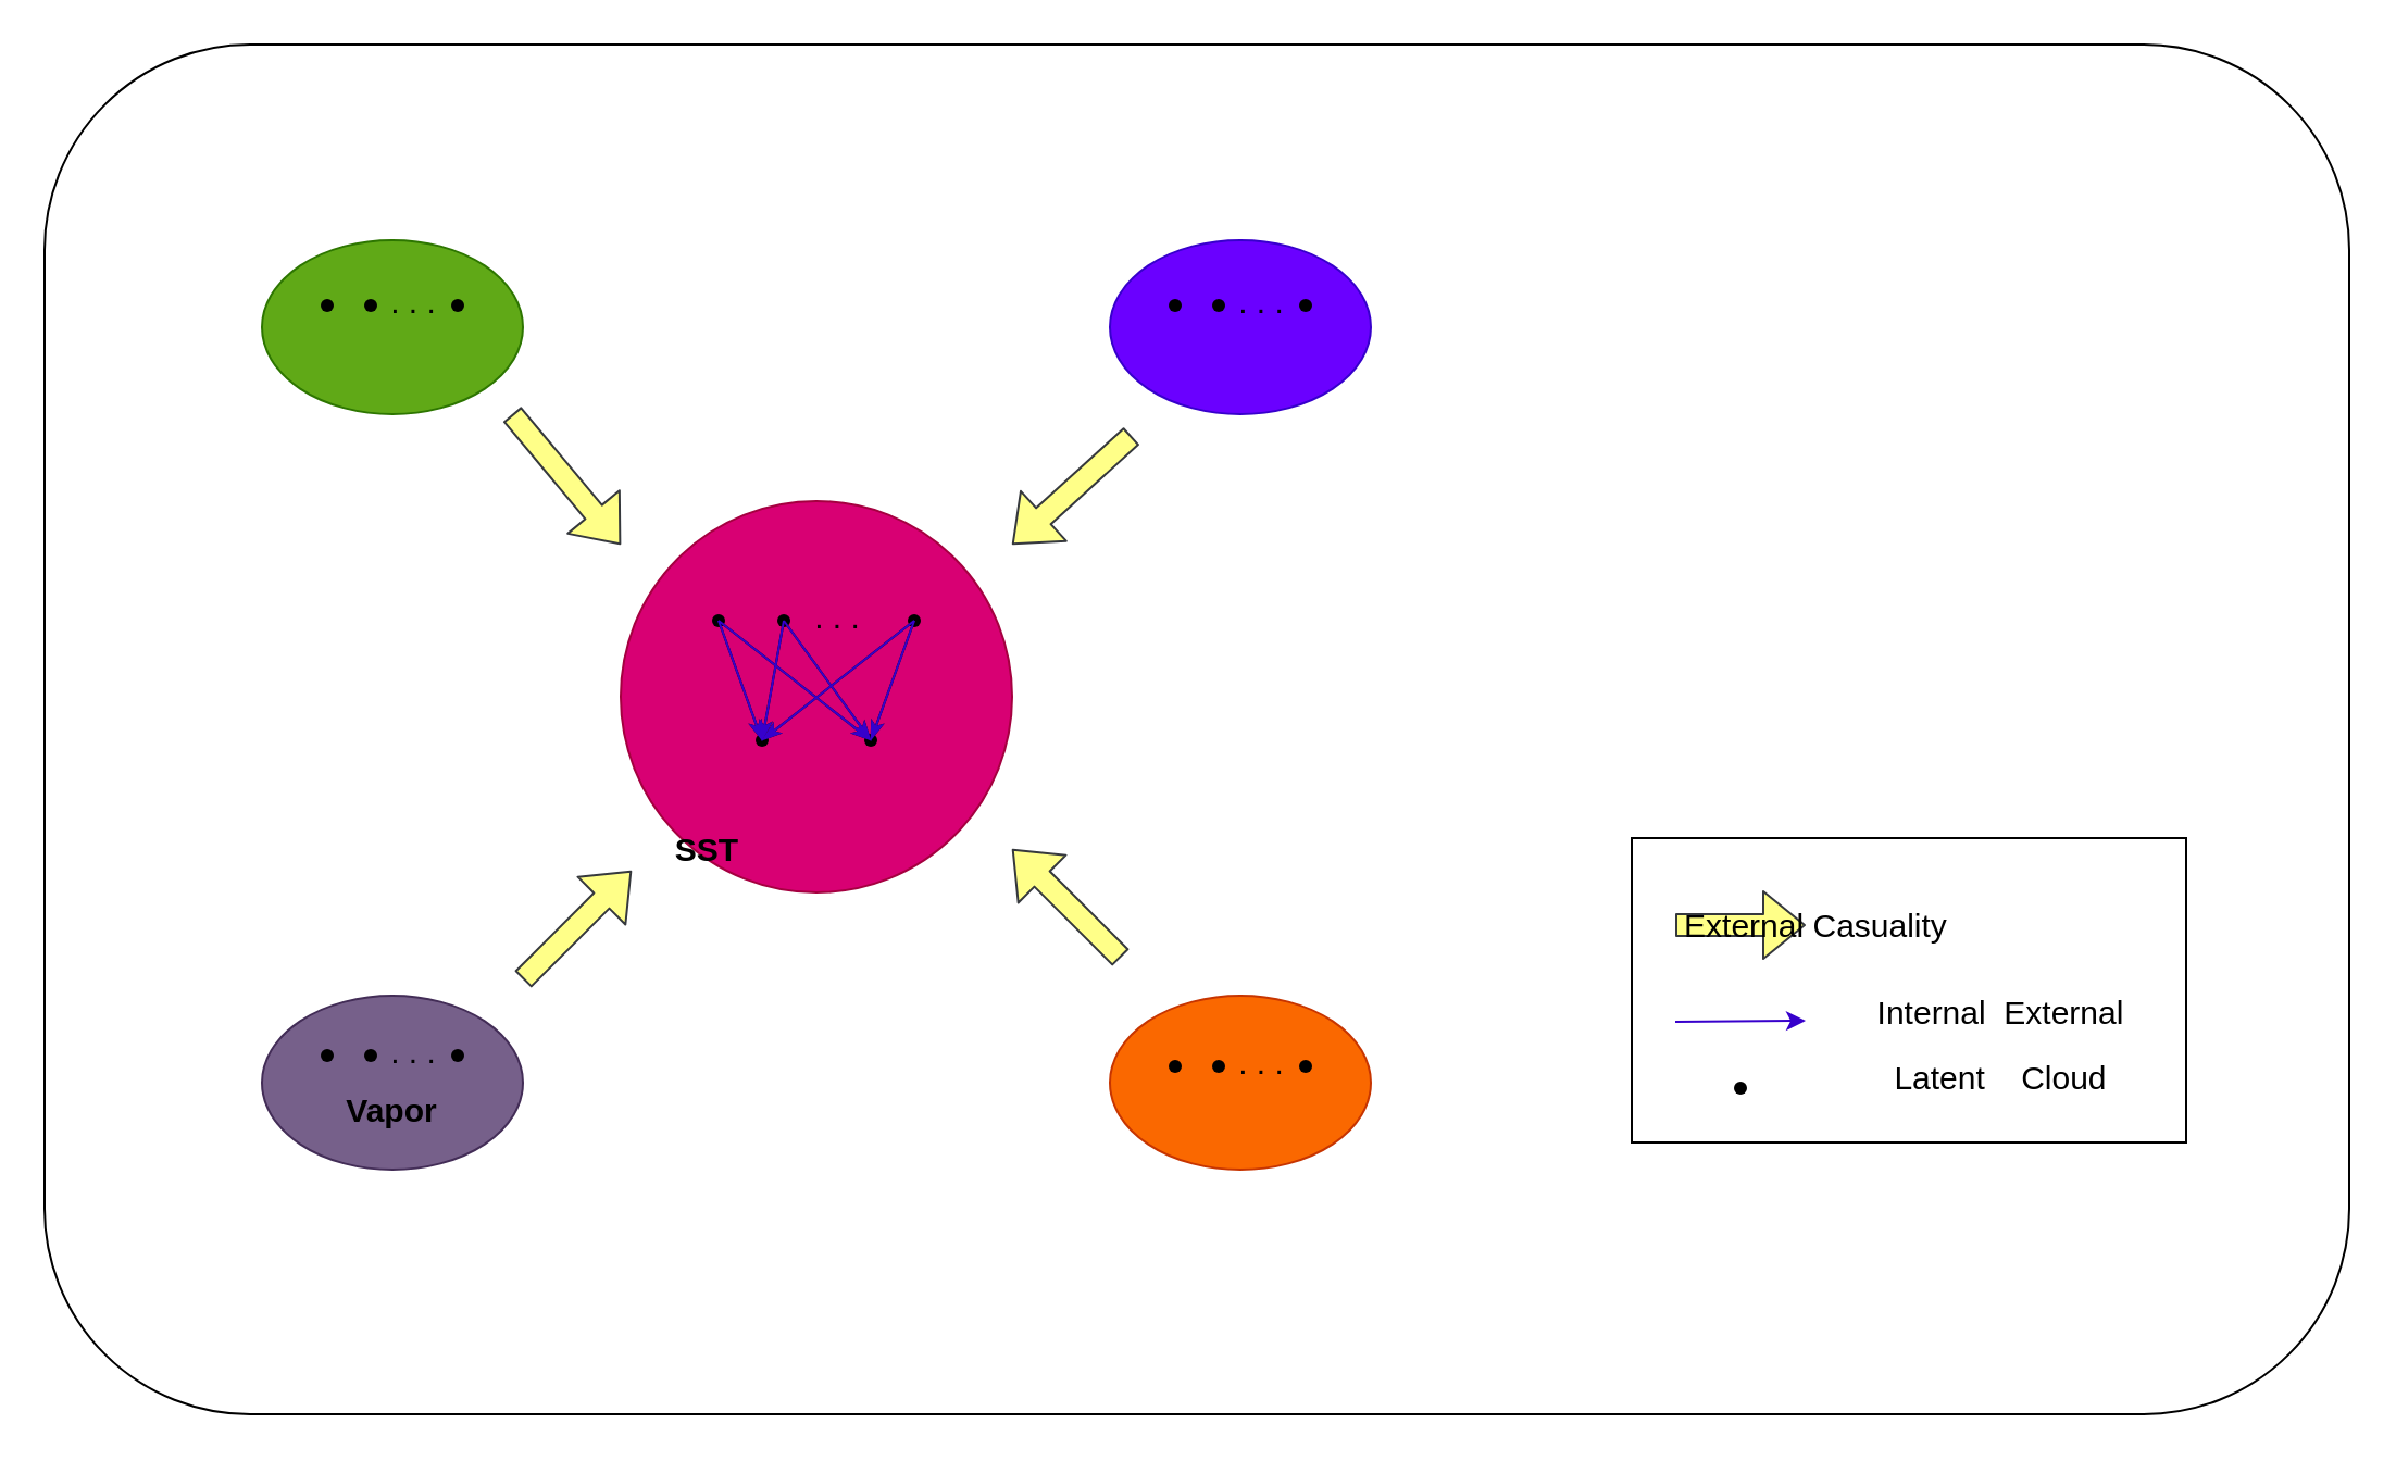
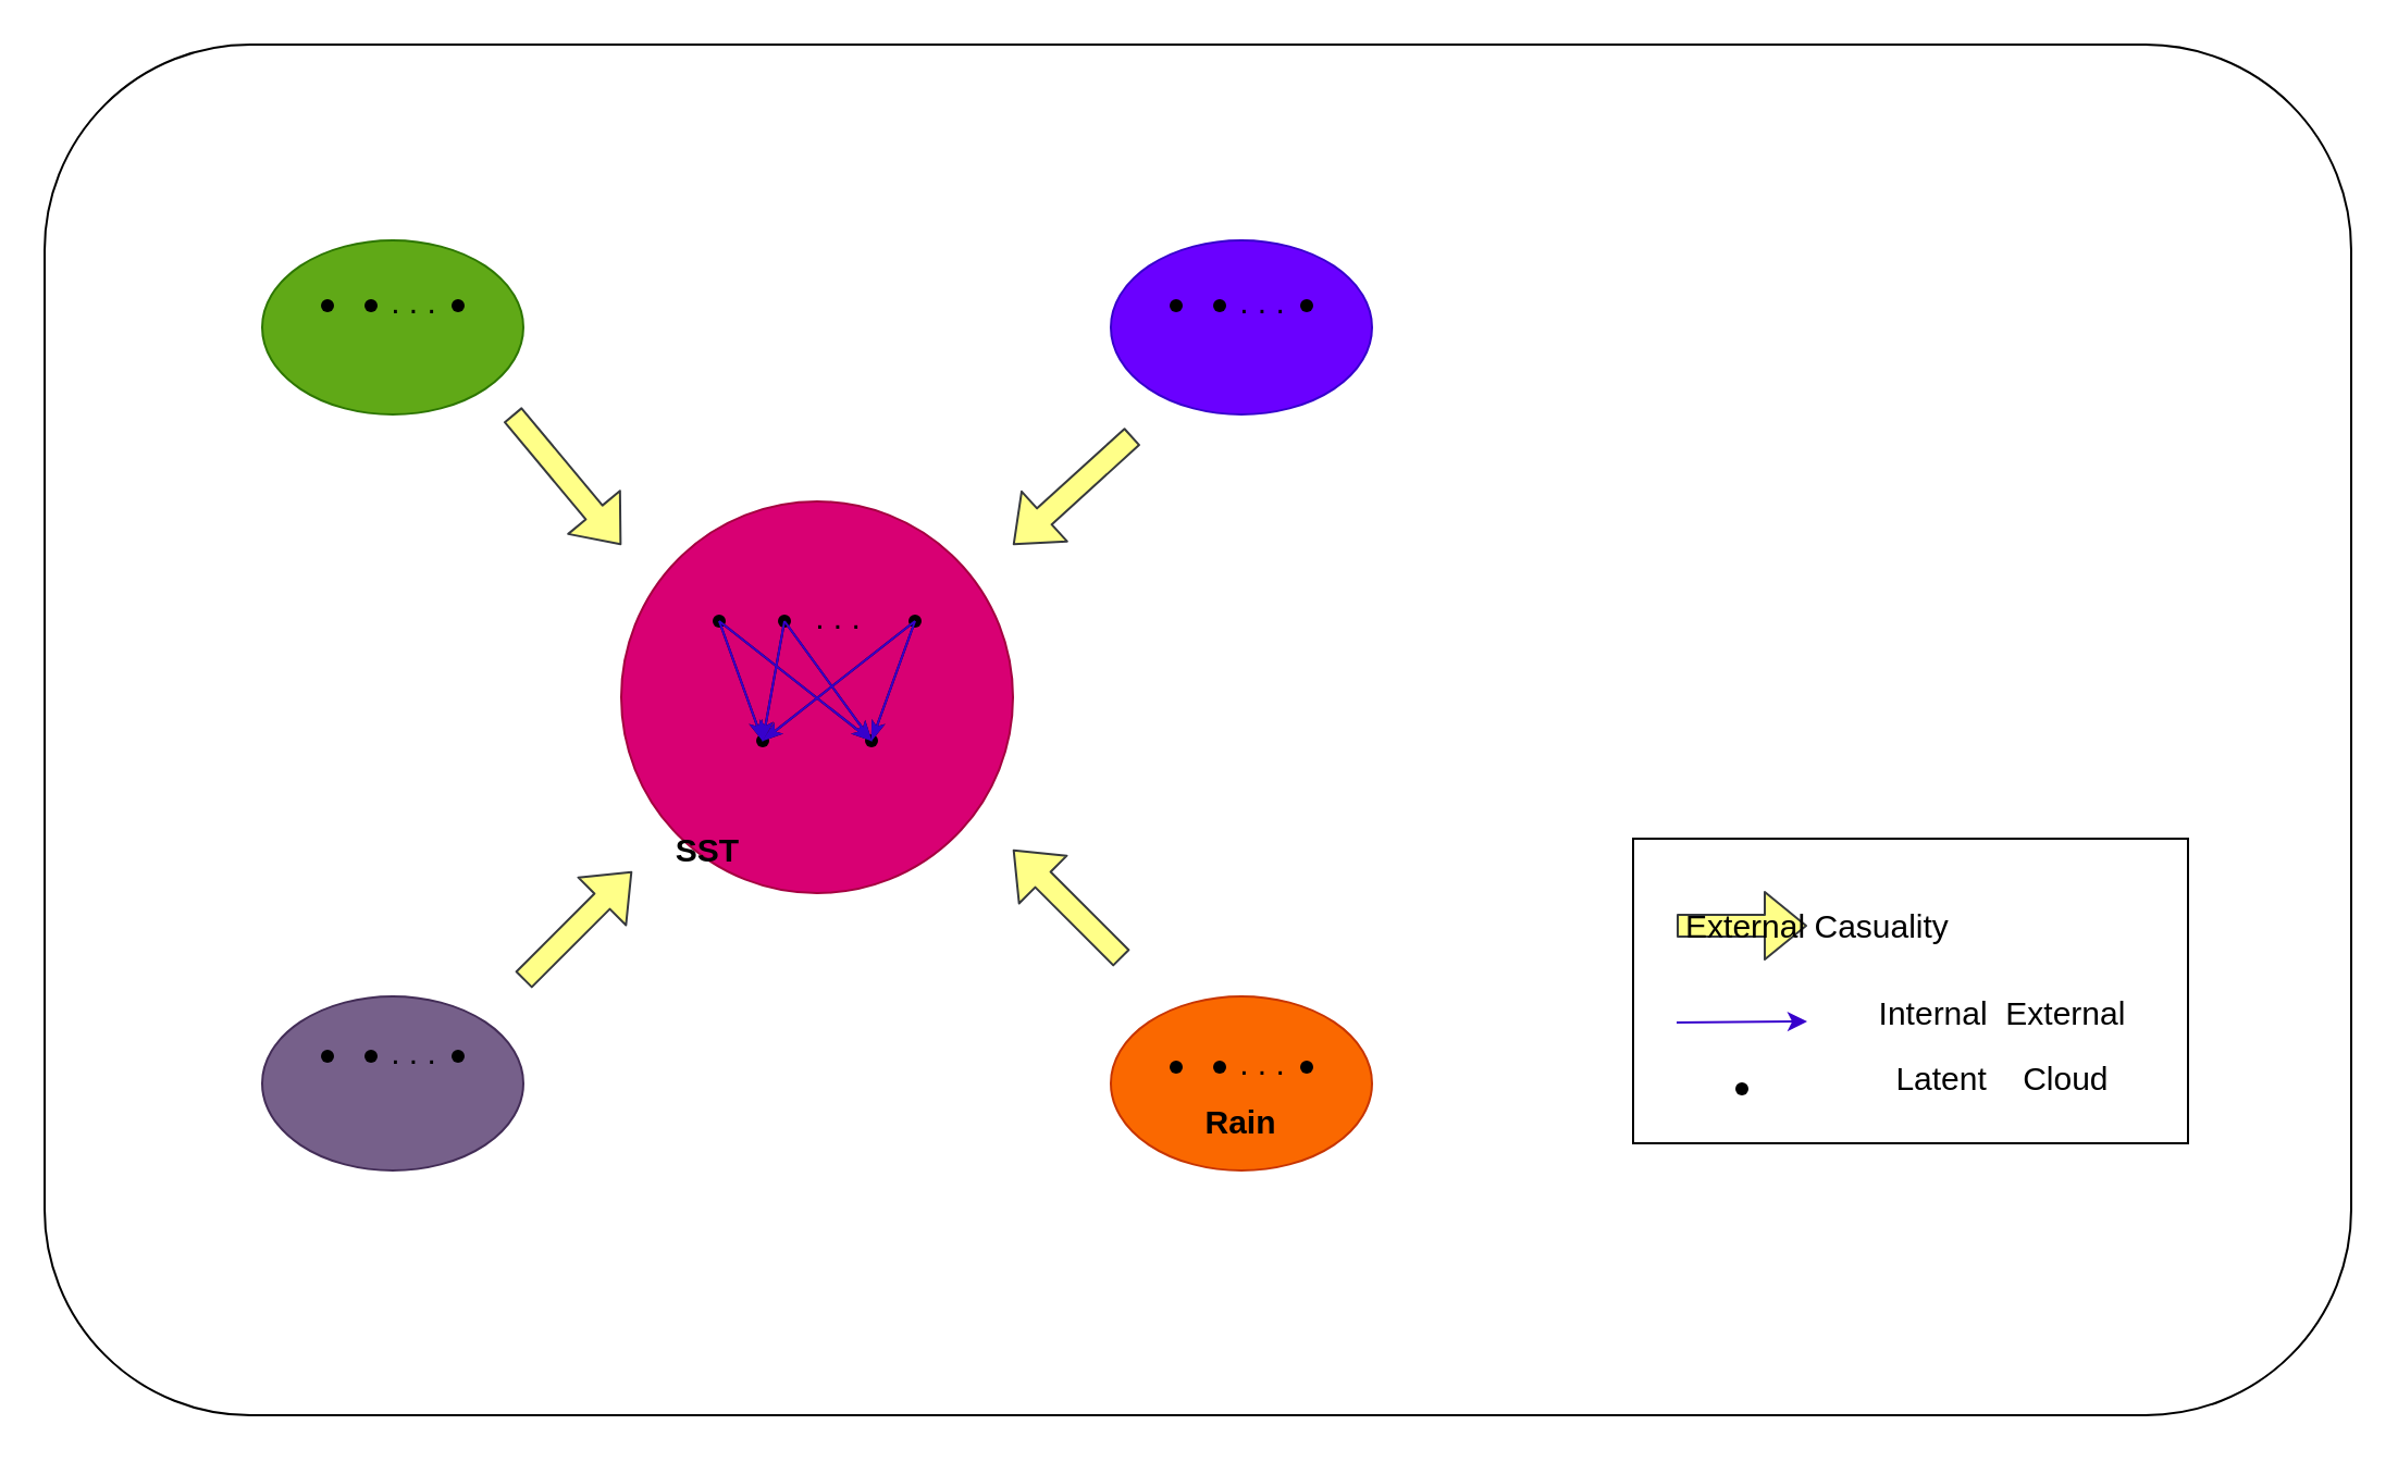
- <mxCell id="19" value="&lt;b&gt;&lt;font style=&quot;font-size: 15px;&quot;&gt;Vapor&lt;/font&gt;&lt;/b&gt;" style="text;html=1;strokeColor=none;fillColor=none;align=center;verticalAlign=middle;whiteSpace=wrap;rounded=0;" parent="1" vertex="1"><mxGeometry x="150" y="495" width="60" height="30" as="geometry" /></mxCell>
+ <mxCell id="28" value="&lt;b&gt;&lt;font style=&quot;font-size: 15px;&quot;&gt;Rain&lt;/font&gt;&lt;/b&gt;" style="text;html=1;strokeColor=none;fillColor=none;align=center;verticalAlign=middle;whiteSpace=wrap;rounded=0;" parent="1" vertex="1"><mxGeometry x="540" y="500" width="60" height="30" as="geometry" /></mxCell>
